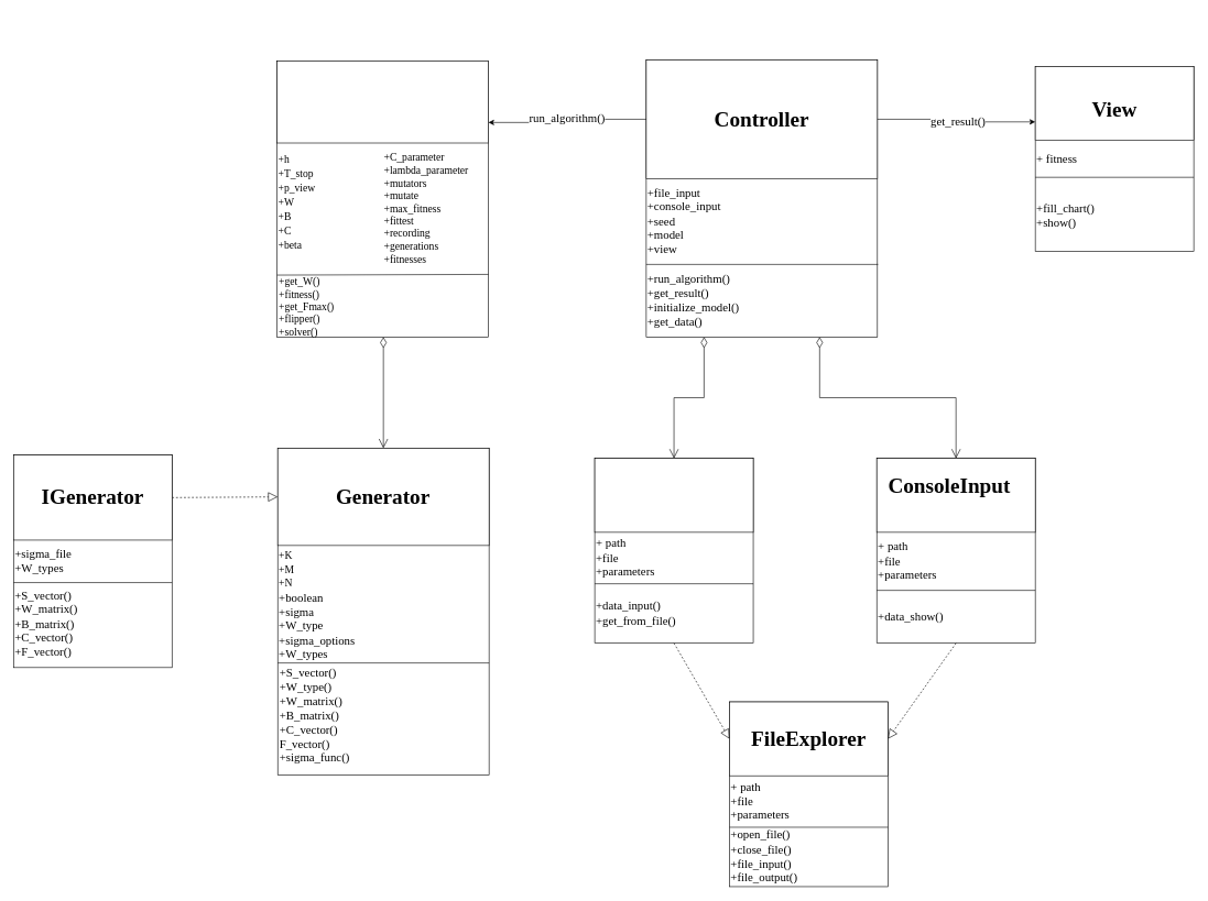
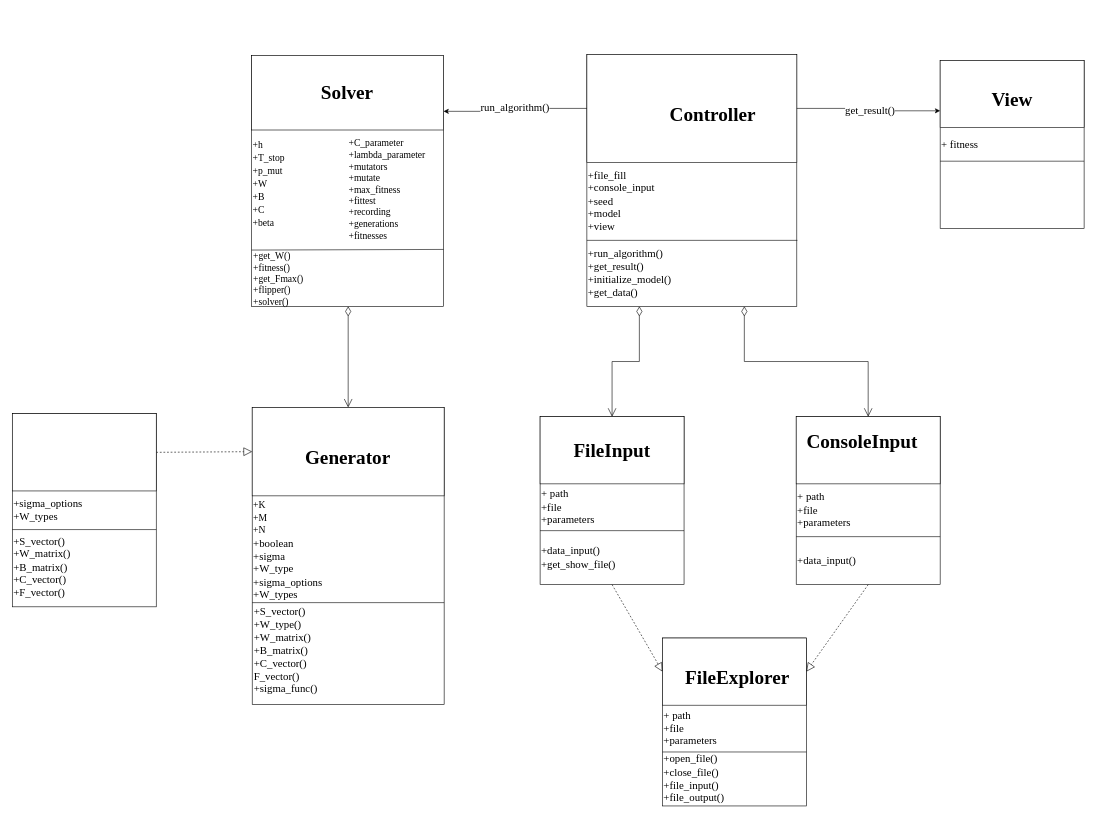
+ <mxCell id="14" value="&lt;b&gt;&lt;font style=&quot;font-size: 32px;&quot;&gt;Solver&lt;/font&gt;&lt;/b&gt;" style="text;html=1;strokeColor=none;fillColor=none;align=center;verticalAlign=middle;whiteSpace=wrap;rounded=0;fontFamily=Times New Roman;fontSize=18;" parent="12" vertex="1"><mxGeometry x="21.333" y="25.946" width="277.333" height="72.649" as="geometry" /></mxCell>
- <mxCell id="22" value="&lt;b&gt;&lt;font style=&quot;font-size: 32px;&quot;&gt;Controller&lt;/font&gt;&lt;/b&gt;" style="text;html=1;strokeColor=none;fillColor=none;align=center;verticalAlign=middle;whiteSpace=wrap;rounded=0;fontFamily=Times New Roman;fontSize=18;" parent="19" vertex="1"><mxGeometry x="37.917" y="33.75" width="274.167" height="112.5" as="geometry" /></mxCell>
+ <mxCell id="22" value="&lt;b&gt;&lt;font style=&quot;font-size: 32px;&quot;&gt;Controller&lt;/font&gt;&lt;/b&gt;" style="text;html=1;strokeColor=none;fillColor=none;align=center;verticalAlign=middle;whiteSpace=wrap;rounded=0;fontFamily=Times New Roman;fontSize=18;" parent="19" vertex="1"><mxGeometry x="72.917" y="43.75" width="274.167" height="112.5" as="geometry" /></mxCell>
- <mxCell id="15" value="&lt;font style=&quot;&quot;&gt;&lt;font style=&quot;font-size: 16px;&quot;&gt;+h&lt;br&gt;+T_stop&lt;br&gt;+p_view&lt;br&gt;+W&lt;br&gt;+B&lt;br&gt;+C&lt;br&gt;&lt;/font&gt;&lt;span style=&quot;font-size: 16px;&quot;&gt;+beta&lt;/span&gt;&lt;br style=&quot;font-size: 16px;&quot;&gt;&lt;br&gt;&lt;/font&gt;" style="text;html=1;strokeColor=none;fillColor=none;align=left;verticalAlign=middle;whiteSpace=wrap;rounded=0;fontFamily=Times New Roman;fontSize=18;" parent="10" vertex="1"><mxGeometry y="197.043" width="160" height="199.128" as="geometry" /></mxCell>
+ <mxCell id="15" value="&lt;font style=&quot;&quot;&gt;&lt;font style=&quot;font-size: 16px;&quot;&gt;+h&lt;br&gt;+T_stop&lt;br&gt;+p_mut&lt;br&gt;+W&lt;br&gt;+B&lt;br&gt;+C&lt;br&gt;&lt;/font&gt;&lt;span style=&quot;font-size: 16px;&quot;&gt;+beta&lt;/span&gt;&lt;br style=&quot;font-size: 16px;&quot;&gt;&lt;br&gt;&lt;/font&gt;" style="text;html=1;strokeColor=none;fillColor=none;align=left;verticalAlign=middle;whiteSpace=wrap;rounded=0;fontFamily=Times New Roman;fontSize=18;" parent="10" vertex="1"><mxGeometry y="197.043" width="160" height="199.128" as="geometry" /></mxCell>
- <mxCell id="9" value="&lt;font face=&quot;Times New Roman&quot; style=&quot;font-size: 18px;&quot;&gt;+fill_chart()&lt;br&gt;+show()&lt;/font&gt;" style="text;html=1;strokeColor=none;fillColor=none;align=left;verticalAlign=middle;whiteSpace=wrap;rounded=0;fontSize=14;" vertex="1" parent="2"><mxGeometry y="173.6" width="240" height="106.4" as="geometry" /></mxCell>
- <mxCell id="23" value="+file_input&lt;br&gt;+console_input&lt;br&gt;+seed&lt;br&gt;+model&lt;br&gt;+view" style="text;html=1;strokeColor=none;fillColor=none;align=left;verticalAlign=middle;whiteSpace=wrap;rounded=0;fontFamily=Times New Roman;fontSize=18;" parent="19" vertex="1"><mxGeometry y="180" width="350" height="130" as="geometry" /></mxCell>
+ <mxCell id="23" value="+file_fill&lt;br&gt;+console_input&lt;br&gt;+seed&lt;br&gt;+model&lt;br&gt;+view" style="text;html=1;strokeColor=none;fillColor=none;align=left;verticalAlign=middle;whiteSpace=wrap;rounded=0;fontFamily=Times New Roman;fontSize=18;" parent="19" vertex="1"><mxGeometry y="180" width="350" height="130" as="geometry" /></mxCell>
+ <mxCell id="60" value="&lt;span style=&quot;font-size: 32px;&quot;&gt;&lt;b&gt;FileInput&lt;/b&gt;&lt;/span&gt;" style="text;html=1;strokeColor=none;fillColor=none;align=center;verticalAlign=middle;whiteSpace=wrap;rounded=0;fontFamily=Times New Roman;fontSize=18;" vertex="1" parent="58"><mxGeometry x="16" y="23.333" width="208.0" height="65.333" as="geometry" /></mxCell>
- <mxCell id="44" value="&lt;b&gt;&lt;font style=&quot;font-size: 32px;&quot;&gt;IGenerator&lt;/font&gt;&lt;/b&gt;" style="text;html=1;strokeColor=none;fillColor=none;align=center;verticalAlign=middle;whiteSpace=wrap;rounded=0;fontFamily=Times New Roman;fontSize=18;" vertex="1" parent="42"><mxGeometry x="16" y="26.833" width="208.0" height="75.133" as="geometry" /></mxCell>
- <mxCell id="34" value="&lt;b&gt;&lt;font style=&quot;font-size: 32px;&quot;&gt;Generator&lt;/font&gt;&lt;/b&gt;" style="text;html=1;strokeColor=none;fillColor=none;align=center;verticalAlign=middle;whiteSpace=wrap;rounded=0;fontFamily=Times New Roman;fontSize=18;" vertex="1" parent="32"><mxGeometry x="21.333" y="30.712" width="277.333" height="85.993" as="geometry" /></mxCell>
+ <mxCell id="34" value="&lt;b&gt;&lt;font style=&quot;font-size: 32px;&quot;&gt;Generator&lt;/font&gt;&lt;/b&gt;" style="text;html=1;strokeColor=none;fillColor=none;align=center;verticalAlign=middle;whiteSpace=wrap;rounded=0;fontFamily=Times New Roman;fontSize=18;" vertex="1" parent="32"><mxGeometry x="21.333" y="40.712" width="277.333" height="85.993" as="geometry" /></mxCell>
- <mxCell id="45" value="&lt;span style=&quot;font-family: &amp;quot;Times New Roman&amp;quot;; font-size: 18px;&quot;&gt;+sigma_file&lt;/span&gt;&lt;br style=&quot;font-family: &amp;quot;Times New Roman&amp;quot;; font-size: 18px;&quot;&gt;&lt;span style=&quot;font-family: &amp;quot;Times New Roman&amp;quot;; font-size: 18px;&quot;&gt;+W_types&lt;/span&gt;" style="text;html=1;strokeColor=none;fillColor=none;align=left;verticalAlign=middle;whiteSpace=wrap;rounded=0;" vertex="1" parent="40"><mxGeometry y="128.8" width="240" height="64.4" as="geometry" /></mxCell>
+ <mxCell id="45" value="&lt;span style=&quot;font-family: &amp;quot;Times New Roman&amp;quot;; font-size: 18px;&quot;&gt;+sigma_options&lt;/span&gt;&lt;br style=&quot;font-family: &amp;quot;Times New Roman&amp;quot;; font-size: 18px;&quot;&gt;&lt;span style=&quot;font-family: &amp;quot;Times New Roman&amp;quot;; font-size: 18px;&quot;&gt;+W_types&lt;/span&gt;" style="text;html=1;strokeColor=none;fillColor=none;align=left;verticalAlign=middle;whiteSpace=wrap;rounded=0;" vertex="1" parent="40"><mxGeometry y="128.8" width="240" height="64.4" as="geometry" /></mxCell>
- <mxCell id="63" value="&lt;font face=&quot;Times New Roman&quot; style=&quot;font-size: 18px;&quot;&gt;+data_input()&lt;br&gt;+get_from_file()&lt;/font&gt;" style="text;html=1;strokeColor=none;fillColor=none;align=left;verticalAlign=middle;whiteSpace=wrap;rounded=0;fontSize=14;" vertex="1" parent="56"><mxGeometry y="190" width="240" height="90" as="geometry" /></mxCell>
+ <mxCell id="63" value="&lt;font face=&quot;Times New Roman&quot; style=&quot;font-size: 18px;&quot;&gt;+data_input()&lt;br&gt;+get_show_file()&lt;/font&gt;" style="text;html=1;strokeColor=none;fillColor=none;align=left;verticalAlign=middle;whiteSpace=wrap;rounded=0;fontSize=14;" vertex="1" parent="56"><mxGeometry y="190" width="240" height="90" as="geometry" /></mxCell>
- <mxCell id="55" value="&lt;font face=&quot;Times New Roman&quot;&gt;&lt;span style=&quot;font-size: 18px;&quot;&gt;+data_show()&lt;/span&gt;&lt;/font&gt;" style="text;html=1;strokeColor=none;fillColor=none;align=left;verticalAlign=middle;whiteSpace=wrap;rounded=0;fontSize=14;" vertex="1" parent="48"><mxGeometry y="200" width="240" height="80" as="geometry" /></mxCell>
+ <mxCell id="55" value="&lt;font face=&quot;Times New Roman&quot;&gt;&lt;span style=&quot;font-size: 18px;&quot;&gt;+data_input()&lt;/span&gt;&lt;/font&gt;" style="text;html=1;strokeColor=none;fillColor=none;align=left;verticalAlign=middle;whiteSpace=wrap;rounded=0;fontSize=14;" vertex="1" parent="48"><mxGeometry y="200" width="240" height="80" as="geometry" /></mxCell>
- <mxCell id="70" value="&lt;span style=&quot;font-size: 32px;&quot;&gt;&lt;b&gt;FileExplorer&lt;/b&gt;&lt;/span&gt;" style="text;html=1;strokeColor=none;fillColor=none;align=center;verticalAlign=middle;whiteSpace=wrap;rounded=0;fontFamily=Times New Roman;fontSize=18;" vertex="1" parent="68"><mxGeometry x="16" y="23.333" width="208.0" height="65.333" as="geometry" /></mxCell>
+ <mxCell id="70" value="&lt;span style=&quot;font-size: 32px;&quot;&gt;&lt;b&gt;FileExplorer&lt;/b&gt;&lt;/span&gt;" style="text;html=1;strokeColor=none;fillColor=none;align=center;verticalAlign=middle;whiteSpace=wrap;rounded=0;fontFamily=Times New Roman;fontSize=18;" vertex="1" parent="68"><mxGeometry x="21" y="33.333" width="208.0" height="65.333" as="geometry" /></mxCell>
